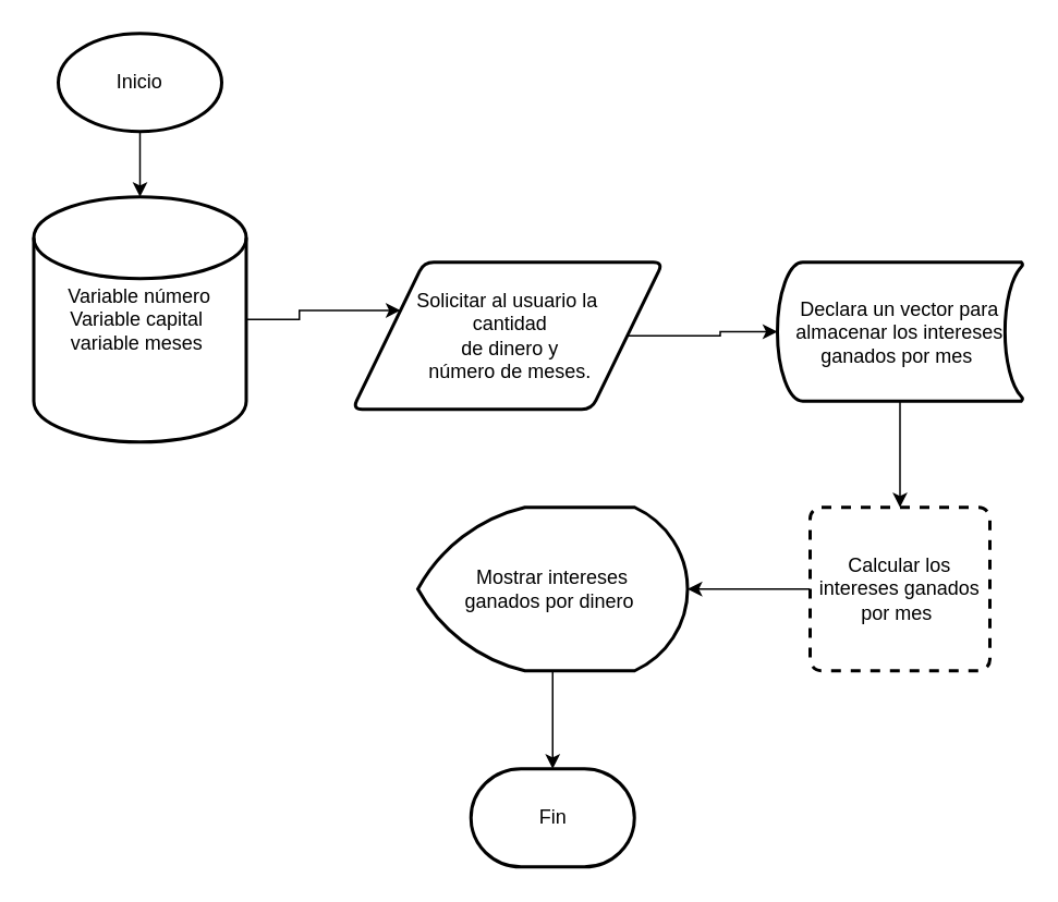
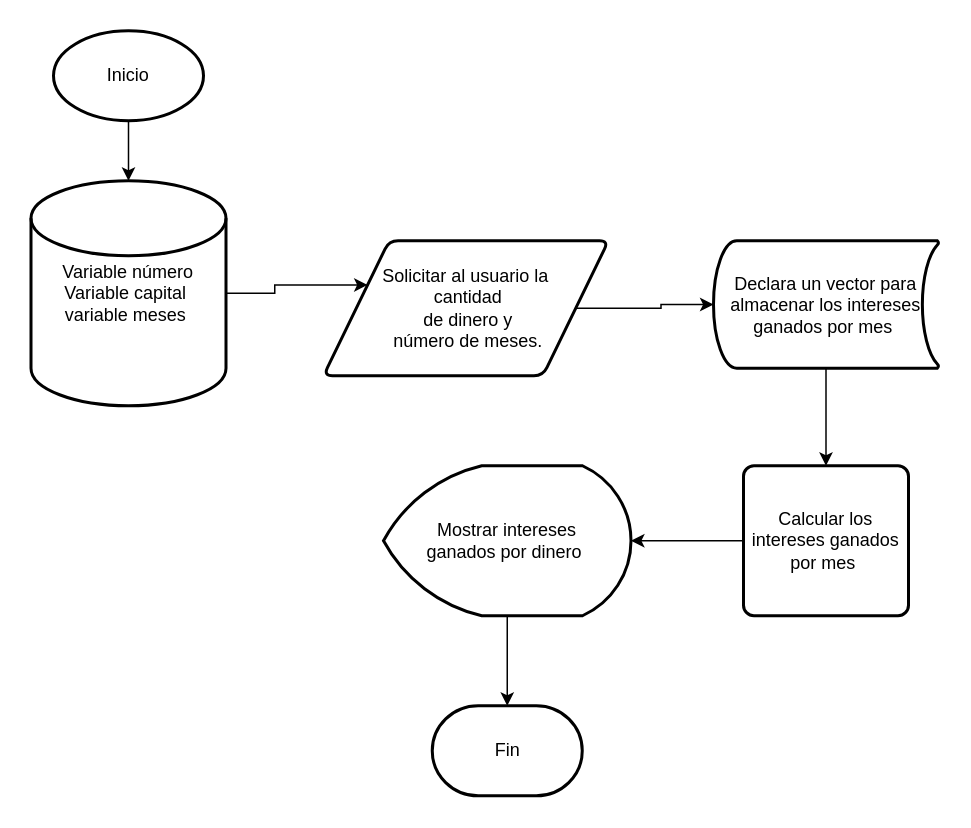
- <mxCell id="7" value="Calcular los intereses ganados por mes&amp;nbsp;" style="rounded=1;whiteSpace=wrap;html=1;absoluteArcSize=1;arcSize=14;strokeWidth=2;dashed=1;" vertex="1" parent="1"><mxGeometry x="495" y="310" width="110" height="100" as="geometry" /></mxCell>
+ <mxCell id="7" value="Calcular los intereses ganados por mes&amp;nbsp;" style="rounded=1;whiteSpace=wrap;html=1;absoluteArcSize=1;arcSize=14;strokeWidth=2;" vertex="1" parent="1"><mxGeometry x="495" y="310" width="110" height="100" as="geometry" /></mxCell>
